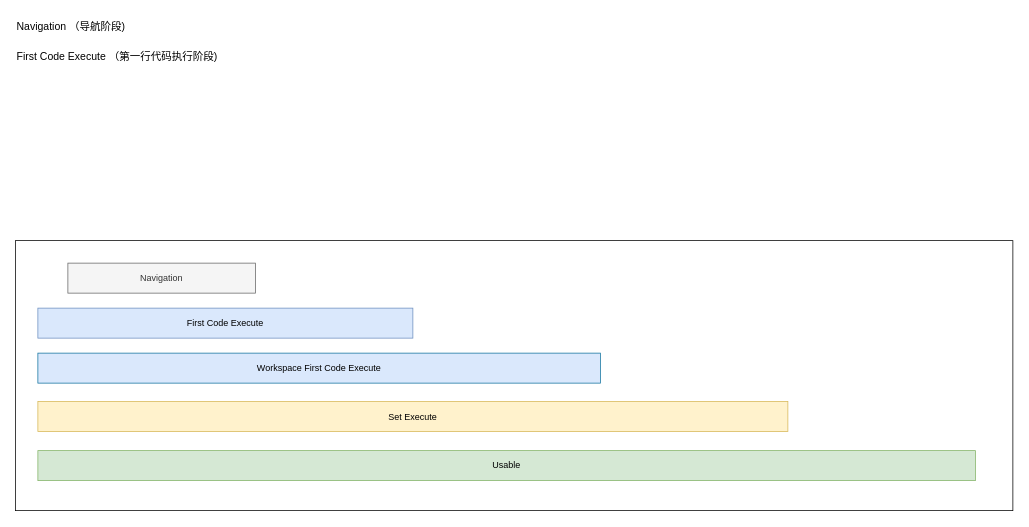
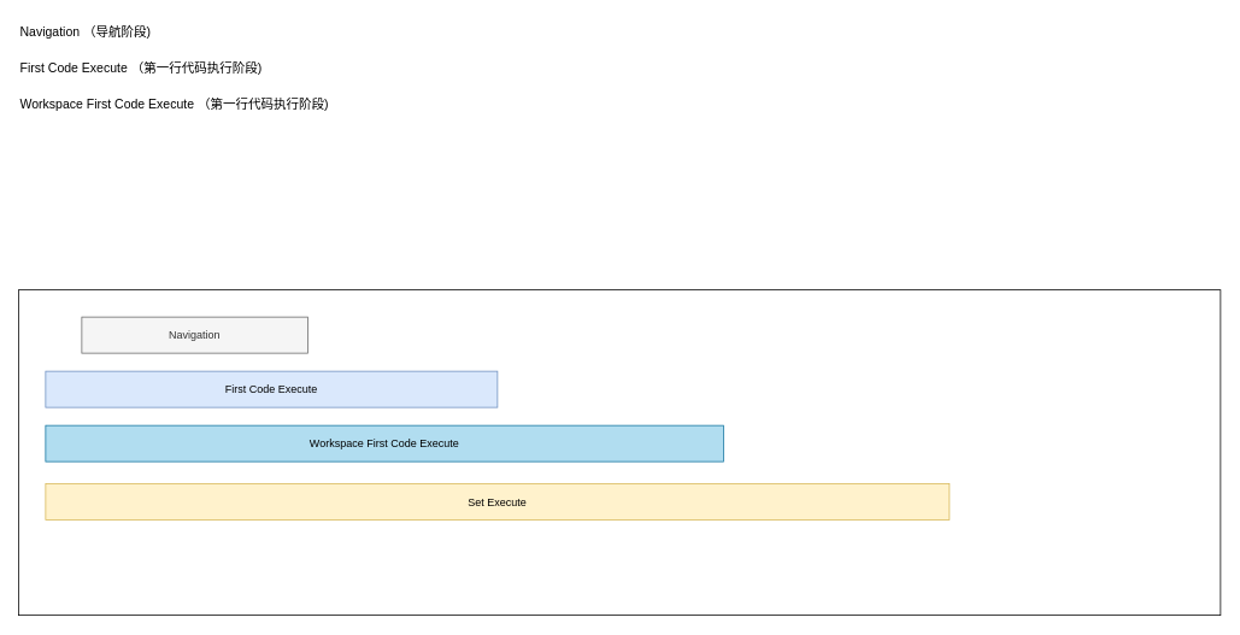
+ <mxCell id="10" value="Workspace First Code Execute （第一行代码执行阶段)" style="text;html=1;strokeColor=none;fillColor=none;align=left;verticalAlign=middle;whiteSpace=wrap;rounded=0;fontSize=14;" vertex="1" parent="1"><mxGeometry x="20" y="100" width="350" height="30" as="geometry" /></mxCell>
- <mxCell id="6" value="Workspace First Code Execute" style="rounded=0;whiteSpace=wrap;html=1;fillColor=#dae8fc;strokeColor=#10739e;" vertex="1" parent="1"><mxGeometry x="50" y="470" width="750" height="40" as="geometry" /></mxCell>
+ <mxCell id="6" value="Workspace First Code Execute" style="rounded=0;whiteSpace=wrap;html=1;fillColor=#b1ddf0;strokeColor=#10739e;" vertex="1" parent="1"><mxGeometry x="50" y="470" width="750" height="40" as="geometry" /></mxCell>
- <mxCell id="8" value="Usable" style="rounded=0;whiteSpace=wrap;html=1;fillColor=#d5e8d4;strokeColor=#82b366;" vertex="1" parent="1"><mxGeometry x="50" y="600" width="1250" height="40" as="geometry" /></mxCell>
